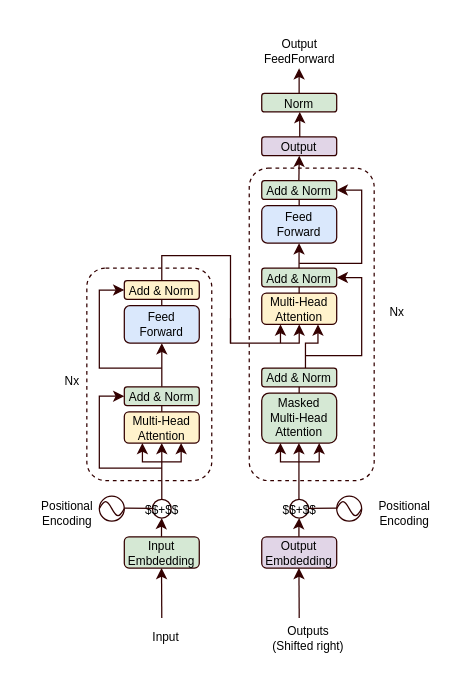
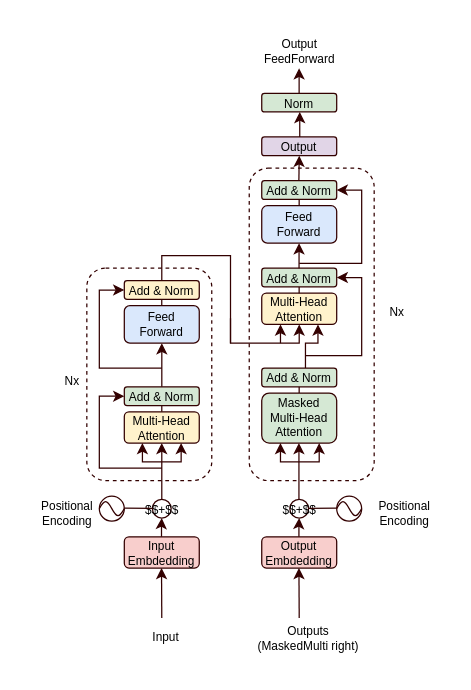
- <mxCell id="4" value="Input Embdedding" style="rounded=1;whiteSpace=wrap;html=1;strokeColor=#330000;strokeWidth=1;fillColor=#d5e8d4;fontSize=9.5;" vertex="1" parent="1"><mxGeometry x="99" y="429" width="60" height="25" as="geometry" /></mxCell>
+ <mxCell id="4" value="Input Embdedding" style="rounded=1;whiteSpace=wrap;html=1;strokeColor=#330000;strokeWidth=1;fillColor=#f8cecc;fontSize=9.5;" vertex="1" parent="1"><mxGeometry x="99" y="429" width="60" height="25" as="geometry" /></mxCell>
- <mxCell id="5" value="Output Embdedding" style="rounded=1;whiteSpace=wrap;html=1;strokeColor=#330000;strokeWidth=1;fillColor=#e1d5e7;fontSize=9.5;" vertex="1" parent="1"><mxGeometry x="209" y="429" width="60" height="25" as="geometry" /></mxCell>
+ <mxCell id="5" value="Output Embdedding" style="rounded=1;whiteSpace=wrap;html=1;strokeColor=#330000;strokeWidth=1;fillColor=#f8cecc;fontSize=9.5;" vertex="1" parent="1"><mxGeometry x="209" y="429" width="60" height="25" as="geometry" /></mxCell>
- <mxCell id="55" value="Outputs&lt;br style=&quot;font-size: 9.5px;&quot;&gt;(Shifted right)" style="text;html=1;resizable=0;autosize=1;align=center;verticalAlign=middle;points=[];fillColor=none;strokeColor=none;rounded=0;dashed=1;strokeWidth=1;fontSize=9.5;" vertex="1" parent="1"><mxGeometry x="205.5" y="490" width="80" height="40" as="geometry" /></mxCell>
+ <mxCell id="55" value="Outputs&lt;br style=&quot;font-size: 9.5px;&quot;&gt;(MaskedMulti right)" style="text;html=1;resizable=0;autosize=1;align=center;verticalAlign=middle;points=[];fillColor=none;strokeColor=none;rounded=0;dashed=1;strokeWidth=1;fontSize=9.5;" vertex="1" parent="1"><mxGeometry x="205.5" y="490" width="80" height="40" as="geometry" /></mxCell>
